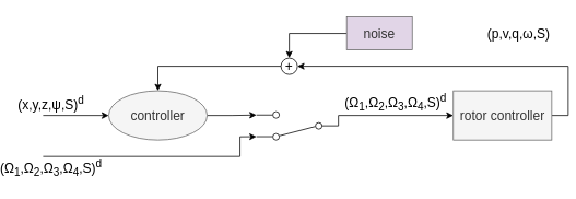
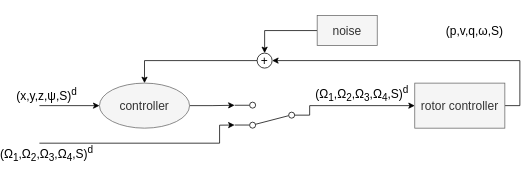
- <mxCell id="7" value="&lt;font style=&quot;font-size: 13px;&quot;&gt;&lt;font style=&quot;font-size: 14px;&quot;&gt;&lt;font style=&quot;font-size: 15px;&quot;&gt;&lt;font style=&quot;font-size: 16px;&quot;&gt;noise&lt;/font&gt;&lt;/font&gt;&lt;/font&gt;&lt;/font&gt;" style="rounded=0;whiteSpace=wrap;html=1;fillColor=#e1d5e7;fontColor=#333333;strokeColor=#666666;" vertex="1" parent="1"><mxGeometry x="410" y="20" width="80" height="40" as="geometry" /></mxCell>
+ <mxCell id="7" value="&lt;font style=&quot;font-size: 13px;&quot;&gt;&lt;font style=&quot;font-size: 14px;&quot;&gt;&lt;font style=&quot;font-size: 15px;&quot;&gt;&lt;font style=&quot;font-size: 16px;&quot;&gt;noise&lt;/font&gt;&lt;/font&gt;&lt;/font&gt;&lt;/font&gt;" style="rounded=0;whiteSpace=wrap;html=1;fillColor=#f5f5f5;fontColor=#333333;strokeColor=#666666;" vertex="1" parent="1"><mxGeometry x="410" y="20" width="80" height="40" as="geometry" /></mxCell>
